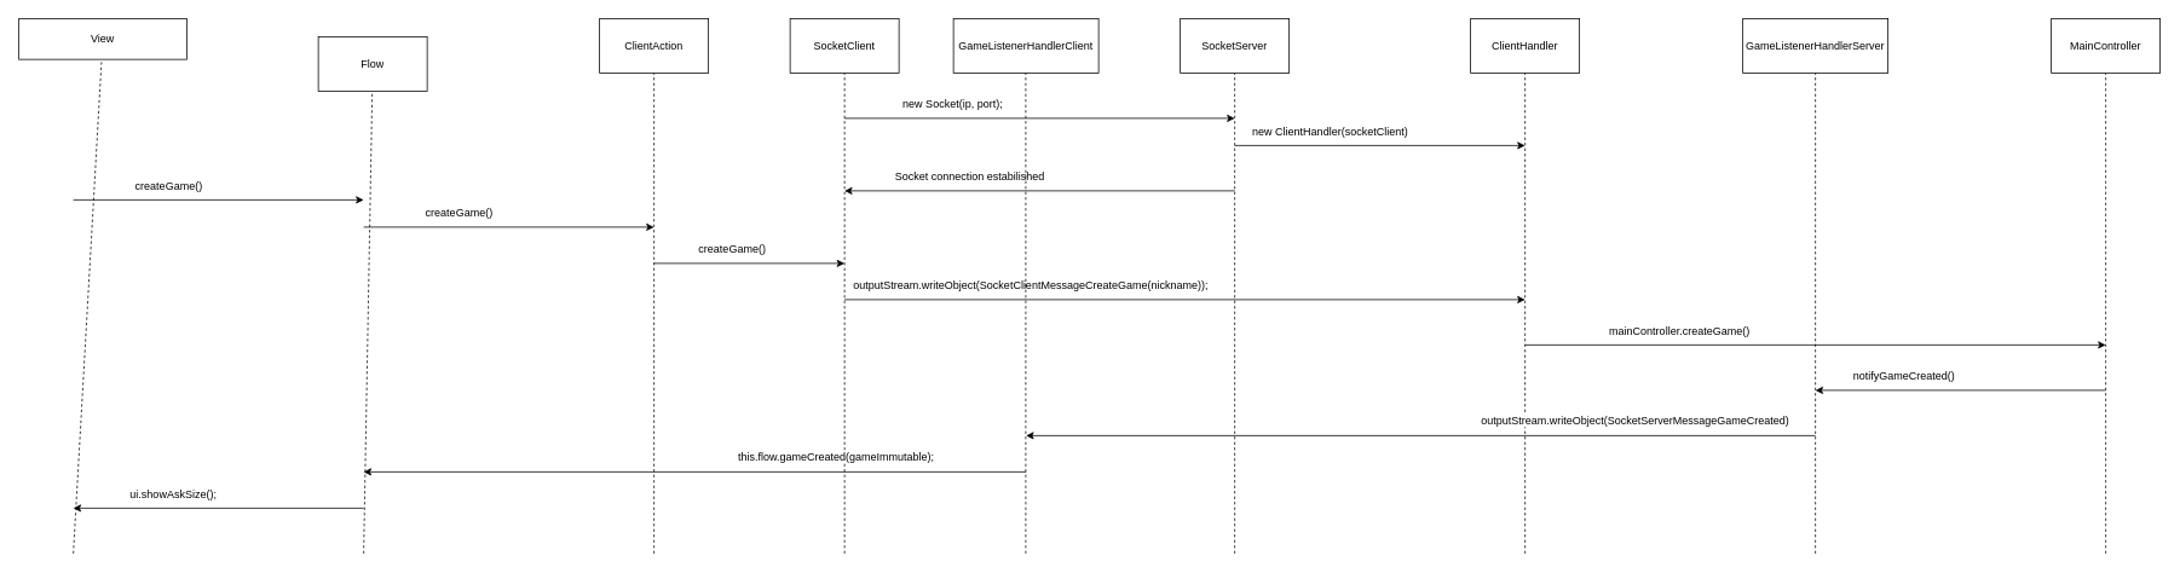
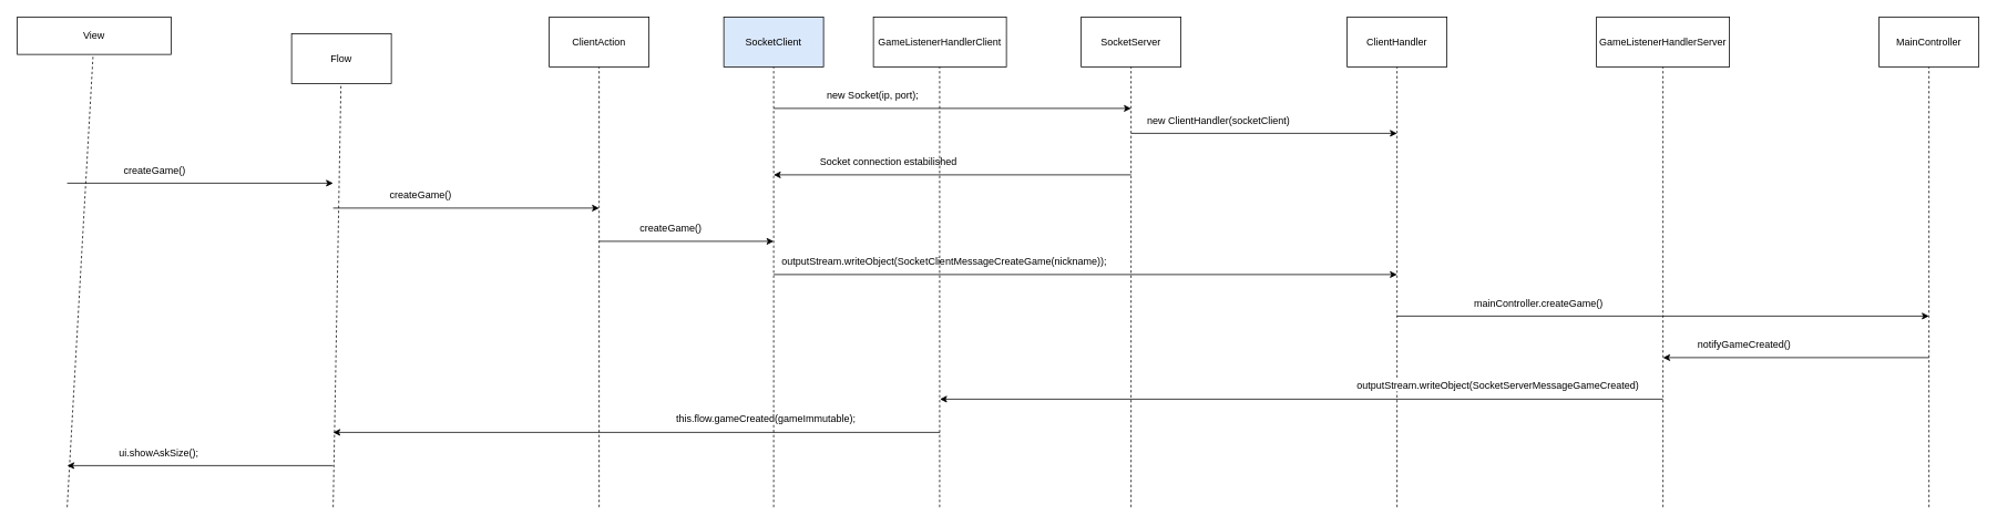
- <mxCell id="9" value="SocketClient" style="rounded=0;whiteSpace=wrap;html=1;" vertex="1" parent="1"><mxGeometry x="870" y="20" width="120" height="60" as="geometry" /></mxCell>
+ <mxCell id="9" value="SocketClient" style="rounded=0;whiteSpace=wrap;html=1;fillColor=#dae8fc;" vertex="1" parent="1"><mxGeometry x="870" y="20" width="120" height="60" as="geometry" /></mxCell>
